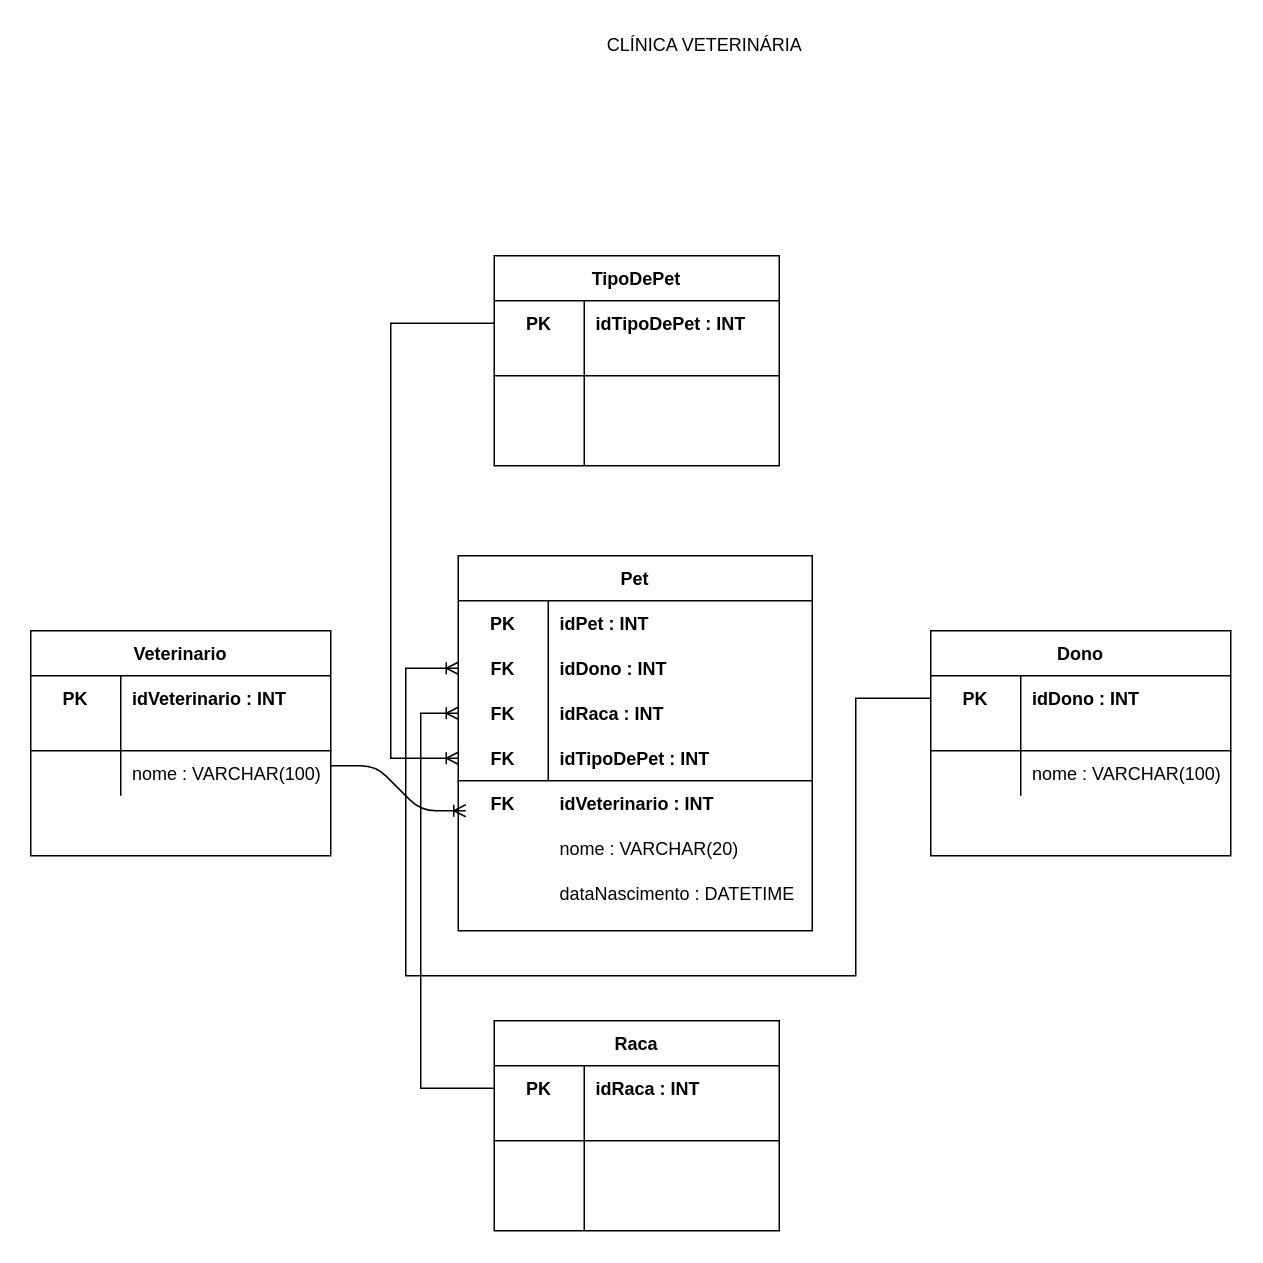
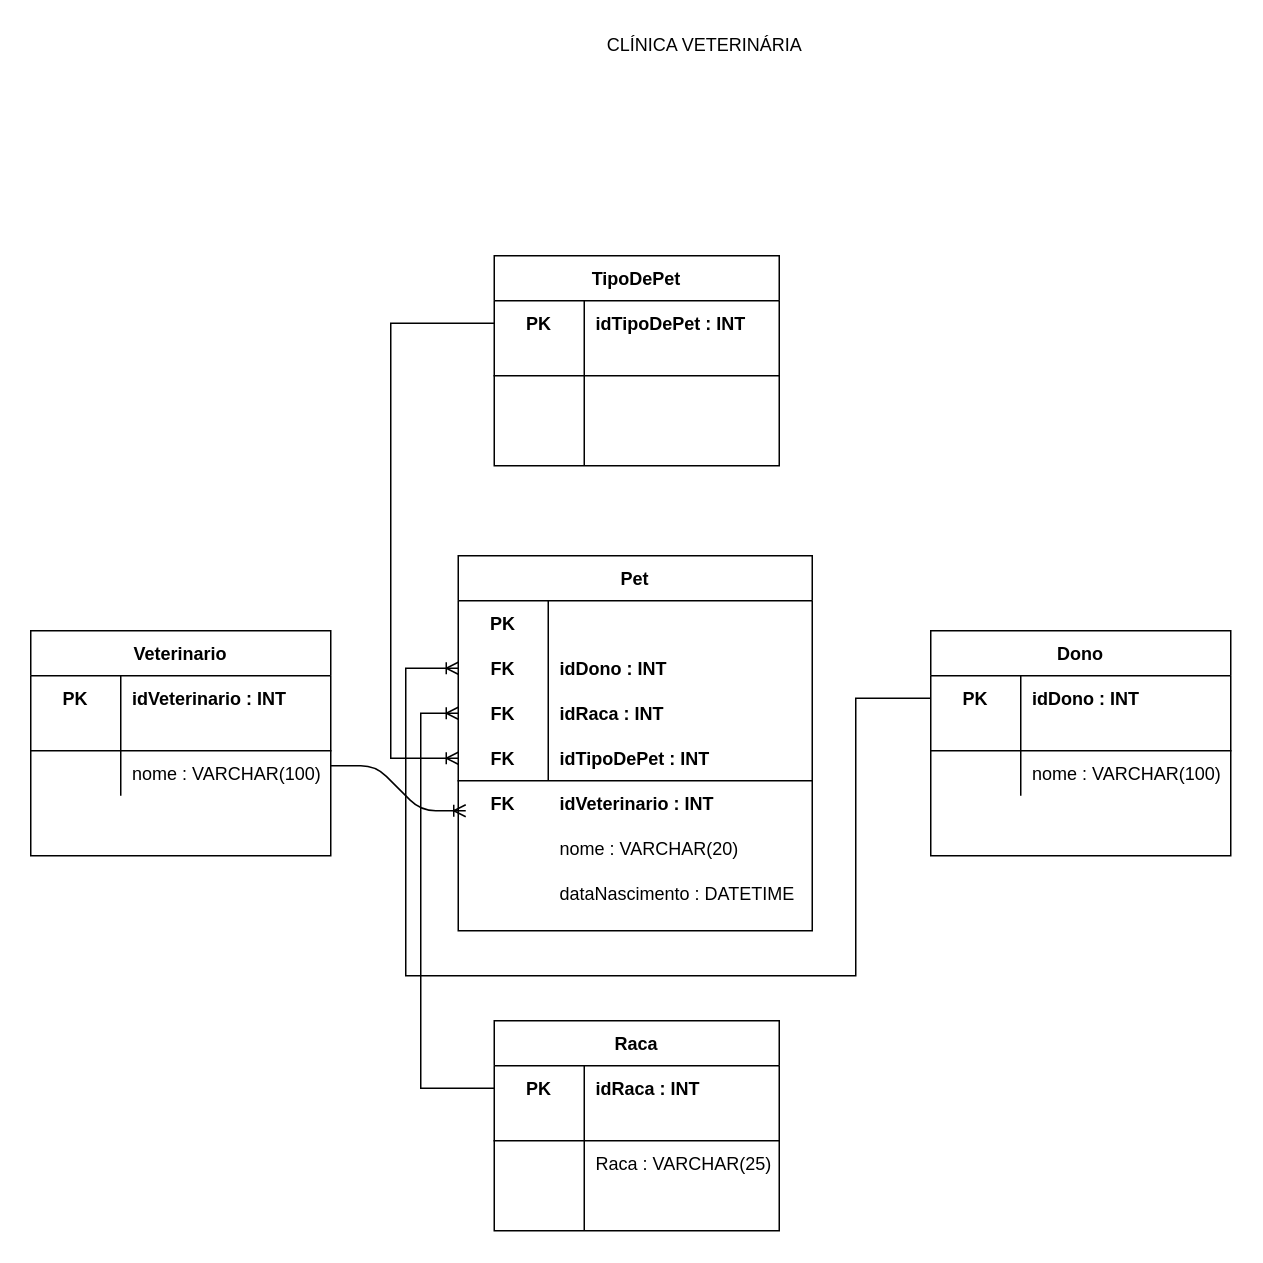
- <mxCell id="22" value="idPet : INT" style="shape=partialRectangle;connectable=0;fillColor=none;top=0;left=0;bottom=0;right=0;align=left;spacingLeft=6;fontStyle=1;overflow=hidden;" vertex="1" parent="20"><mxGeometry x="60" width="176" height="30" as="geometry" /></mxCell>
+ <mxCell id="53" value="Raca : VARCHAR(25)" style="shape=partialRectangle;connectable=0;fillColor=none;top=0;left=0;bottom=0;right=0;align=left;spacingLeft=6;overflow=hidden;" vertex="1" parent="51"><mxGeometry x="60" width="130" height="30" as="geometry" /></mxCell>
